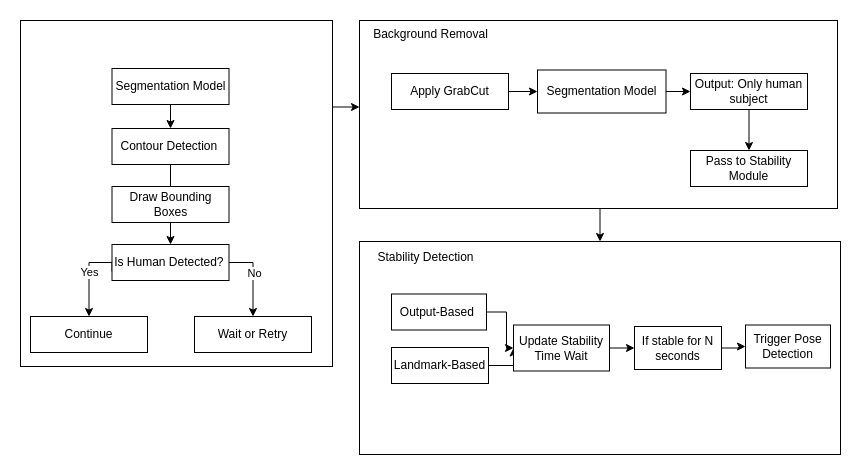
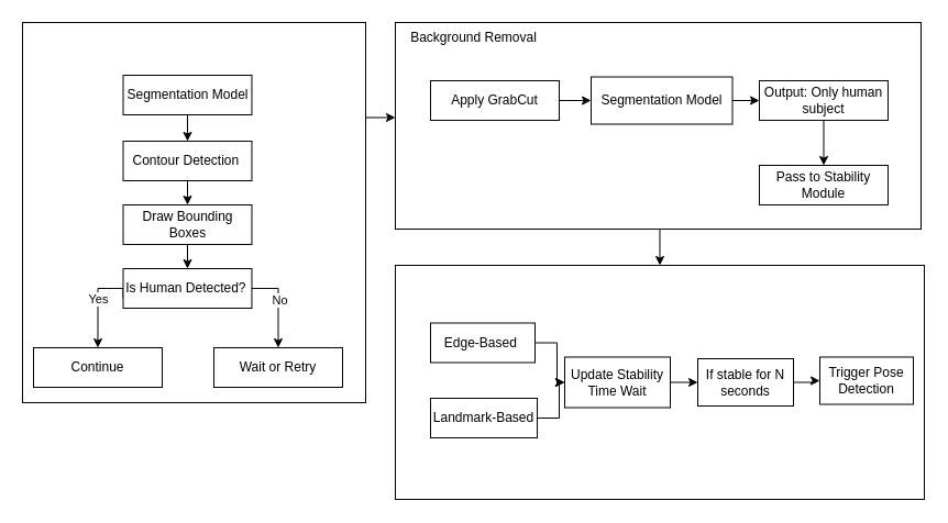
- <mxCell id="5" style="edgeStyle=orthogonalEdgeStyle;rounded=0;orthogonalLoop=1;jettySize=auto;html=1;exitX=0.5;exitY=1;exitDx=0;exitDy=0;endArrow=none;" parent="1" source="6" target="8" edge="1"><mxGeometry relative="1" as="geometry" /></mxCell>
+ <mxCell id="5" style="edgeStyle=orthogonalEdgeStyle;rounded=0;orthogonalLoop=1;jettySize=auto;html=1;exitX=0.5;exitY=1;exitDx=0;exitDy=0;" parent="1" source="6" target="8" edge="1"><mxGeometry relative="1" as="geometry" /></mxCell>
- <mxCell id="28" value="Stability Detection" style="text;html=1;align=center;verticalAlign=middle;resizable=0;points=[];autosize=1;strokeColor=none;fillColor=none;" parent="1" vertex="1"><mxGeometry x="368" y="244" width="114" height="26" as="geometry" /></mxCell>
- <mxCell id="30" value="Output-Based&amp;nbsp;" style="rounded=0;whiteSpace=wrap;html=1;" parent="1" vertex="1"><mxGeometry x="391" y="293.5" width="95" height="36" as="geometry" /></mxCell>
+ <mxCell id="30" value="Edge-Based&amp;nbsp;" style="rounded=0;whiteSpace=wrap;html=1;" parent="1" vertex="1"><mxGeometry x="391" y="293.5" width="95" height="36" as="geometry" /></mxCell>
- <mxCell id="32" value="Landmark-Based" style="rounded=0;whiteSpace=wrap;html=1;" parent="1" vertex="1"><mxGeometry x="391" y="347" width="97" height="36" as="geometry" /></mxCell>
+ <mxCell id="32" value="Landmark-Based" style="rounded=0;whiteSpace=wrap;html=1;" parent="1" vertex="1"><mxGeometry x="391" y="362" width="97" height="36" as="geometry" /></mxCell>
